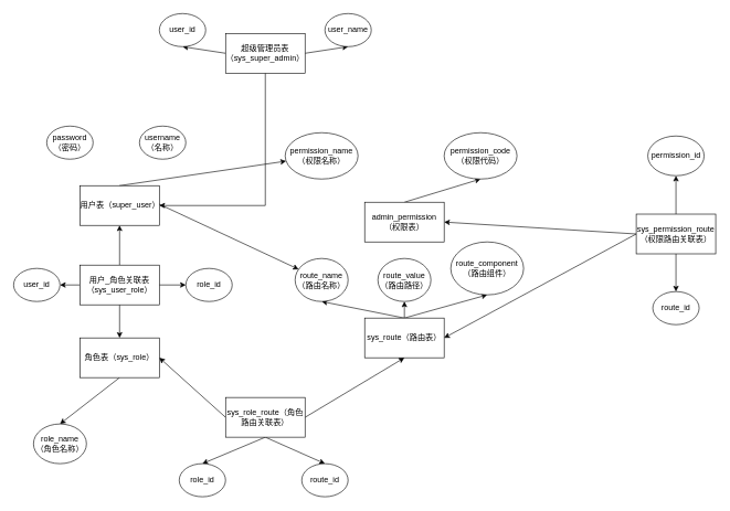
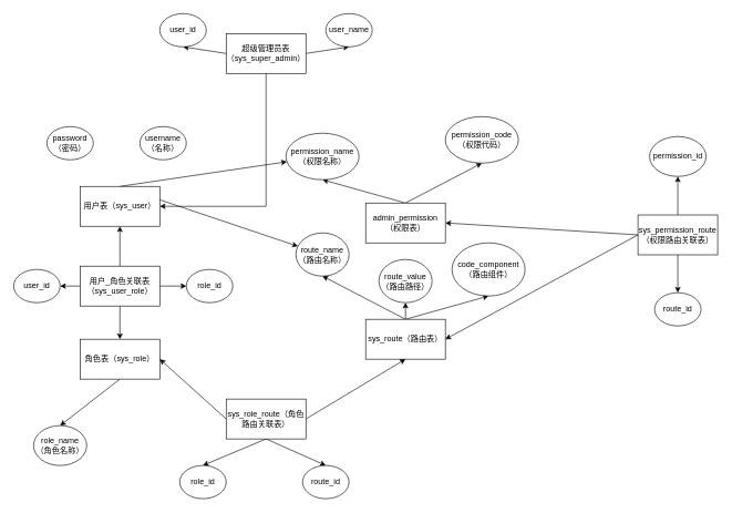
- <mxCell id="21" value="permission_code&lt;br&gt;（权限代码）" style="ellipse;whiteSpace=wrap;html=1;" parent="1" vertex="1"><mxGeometry x="670" y="200" width="110" height="70" as="geometry" /></mxCell>
+ <mxCell id="21" value="permission_code&lt;br&gt;（权限代码）" style="ellipse;whiteSpace=wrap;html=1;" parent="1" vertex="1"><mxGeometry x="670" y="175" width="110" height="70" as="geometry" /></mxCell>
+ <mxCell id="17" style="rounded=0;orthogonalLoop=1;jettySize=auto;html=1;exitX=0.5;exitY=0;exitDx=0;exitDy=0;entryX=0.5;entryY=1;entryDx=0;entryDy=0;" parent="1" source="19" target="20" edge="1"><mxGeometry relative="1" as="geometry" /></mxCell>
- <mxCell id="4" value="用户表（super_user）" style="rounded=0;whiteSpace=wrap;html=1;" parent="1" vertex="1"><mxGeometry x="120" y="280" width="120" height="60" as="geometry" /></mxCell>
+ <mxCell id="4" value="用户表（sys_user）" style="rounded=0;whiteSpace=wrap;html=1;" parent="1" vertex="1"><mxGeometry x="120" y="280" width="120" height="60" as="geometry" /></mxCell>
- <mxCell id="28" value="route_component（路由组件）" style="ellipse;whiteSpace=wrap;html=1;" parent="1" vertex="1"><mxGeometry x="680" y="365" width="110" height="80" as="geometry" /></mxCell>
+ <mxCell id="28" value="code_component（路由组件）" style="ellipse;whiteSpace=wrap;html=1;" parent="1" vertex="1"><mxGeometry x="680" y="365" width="110" height="80" as="geometry" /></mxCell>
- <mxCell id="26" value="route_name（路由名称）" style="ellipse;whiteSpace=wrap;html=1;" parent="1" vertex="1"><mxGeometry x="445" y="390" width="80" height="65" as="geometry" /></mxCell>
+ <mxCell id="26" value="route_name（路由名称）" style="ellipse;whiteSpace=wrap;html=1;" parent="1" vertex="1"><mxGeometry x="445" y="350" width="80" height="65" as="geometry" /></mxCell>
